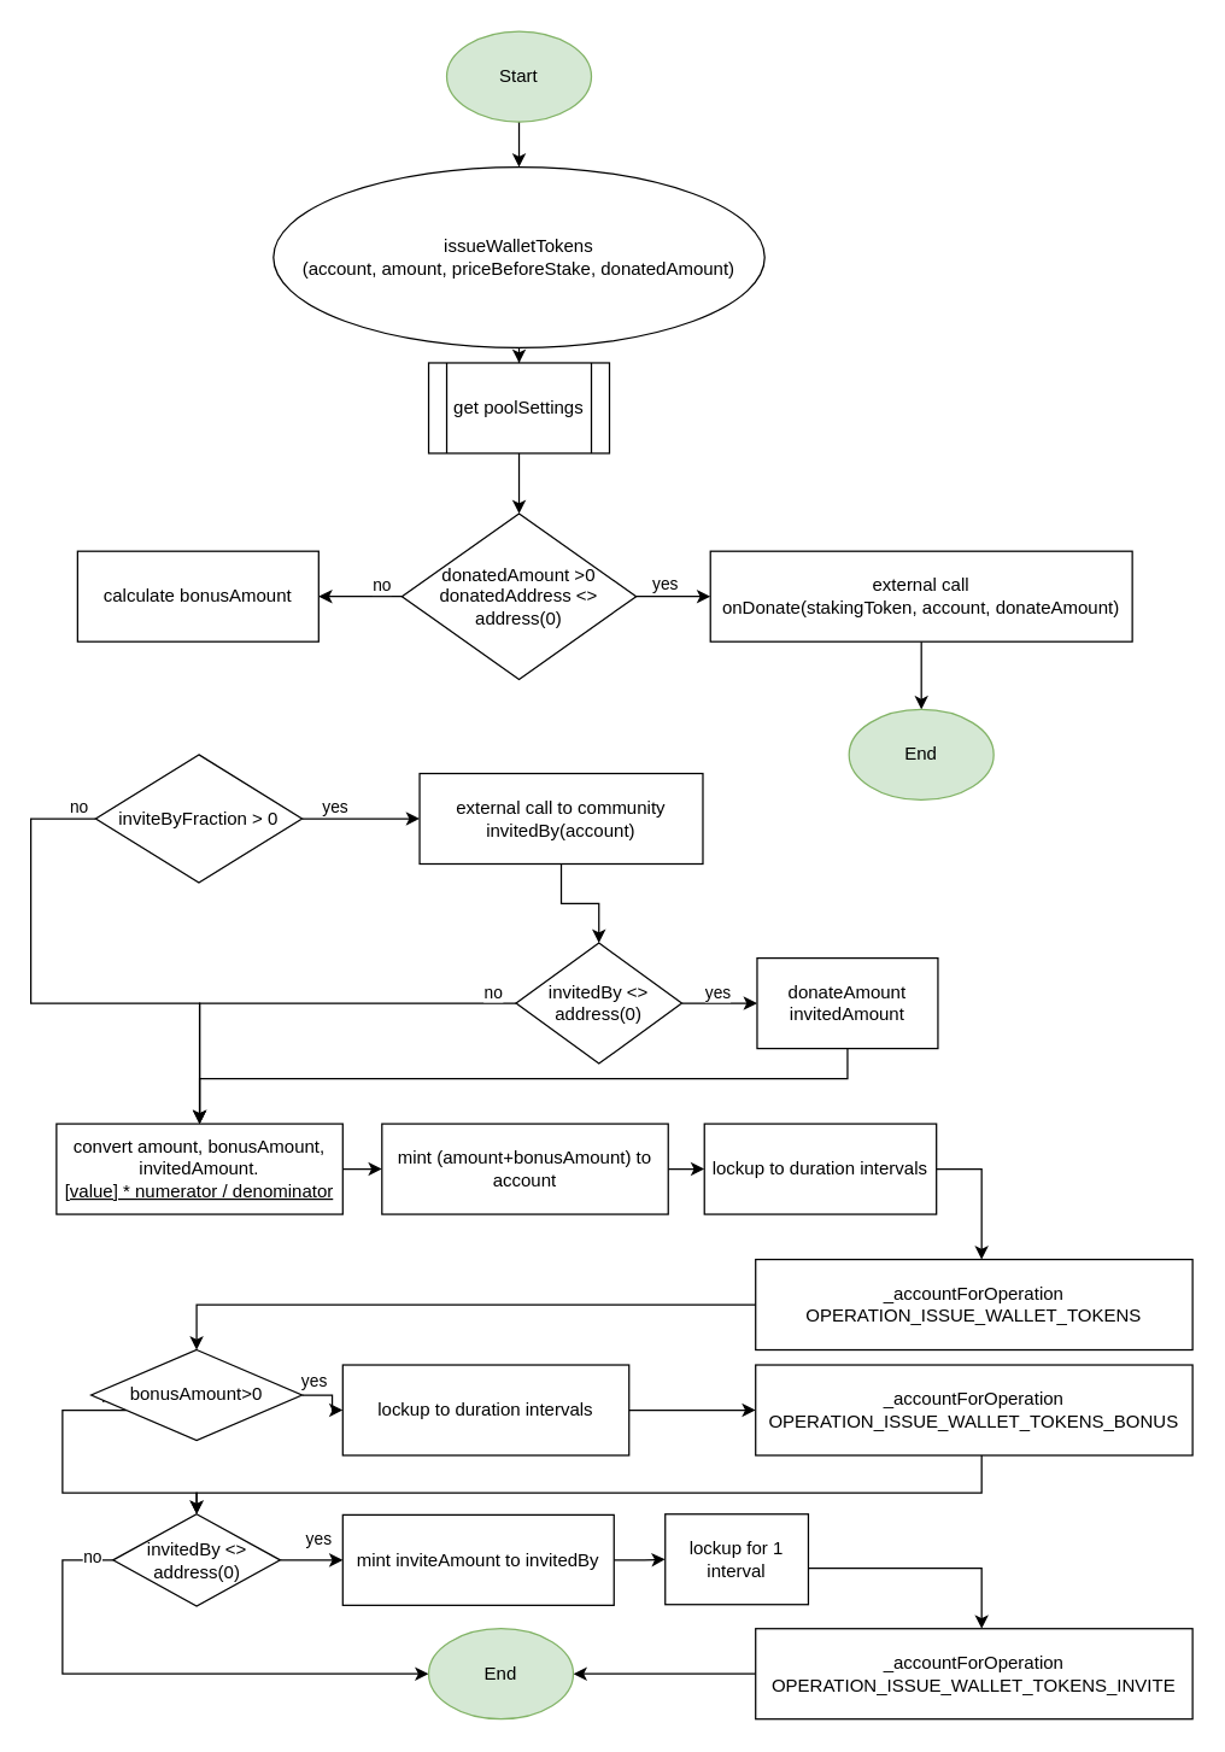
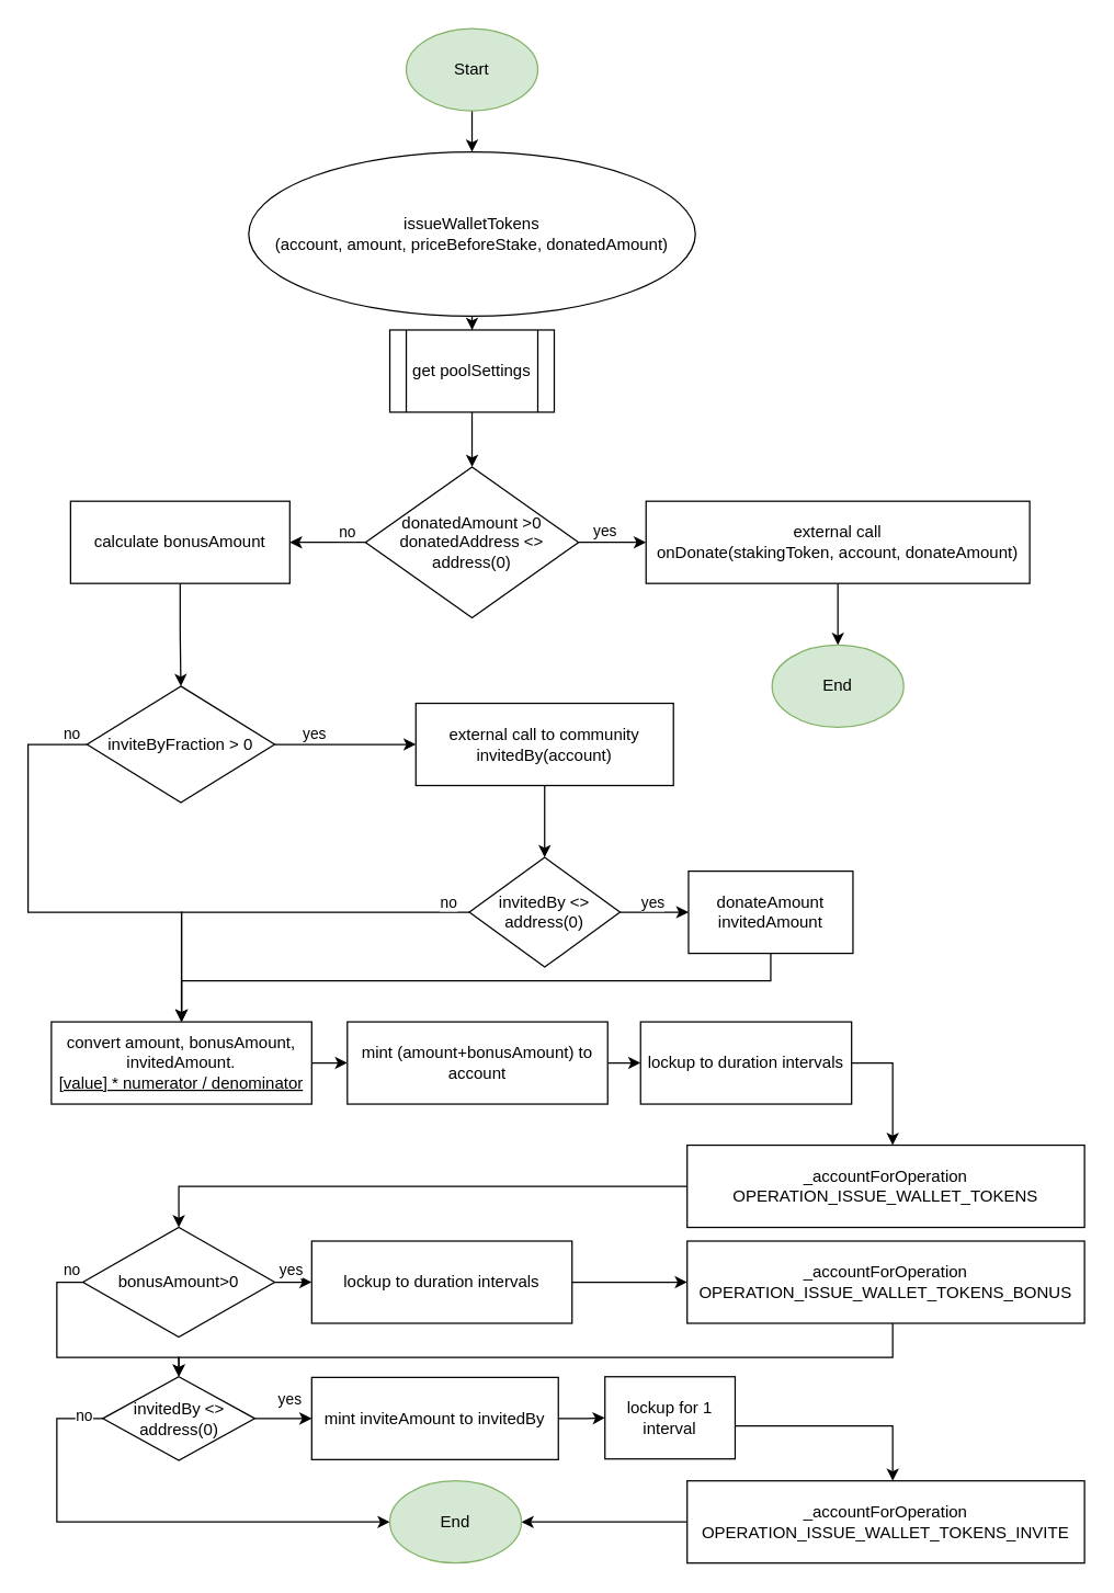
+ <mxCell id="16" style="edgeStyle=orthogonalEdgeStyle;rounded=0;orthogonalLoop=1;jettySize=auto;html=1;entryX=0.5;entryY=0;entryDx=0;entryDy=0;" edge="1" parent="1" source="17" target="22"><mxGeometry relative="1" as="geometry" /></mxCell>
- <mxCell id="24" value="external call to community &lt;br&gt;invitedBy(account)" style="whiteSpace=wrap;html=1;" vertex="1" parent="1"><mxGeometry x="278" y="512.5" width="188" height="60" as="geometry" /></mxCell>
+ <mxCell id="24" value="external call to community &lt;br&gt;invitedBy(account)" style="whiteSpace=wrap;html=1;" vertex="1" parent="1"><mxGeometry x="303" y="512.5" width="188" height="60" as="geometry" /></mxCell>
- <mxCell id="44" value="bonusAmount&amp;gt;0" style="rhombus;whiteSpace=wrap;html=1;" vertex="1" parent="1"><mxGeometry x="60" y="895" width="140" height="60" as="geometry" /></mxCell>
+ <mxCell id="44" value="bonusAmount&amp;gt;0" style="rhombus;whiteSpace=wrap;html=1;" vertex="1" parent="1"><mxGeometry x="60" y="895" width="140" height="80" as="geometry" /></mxCell>
